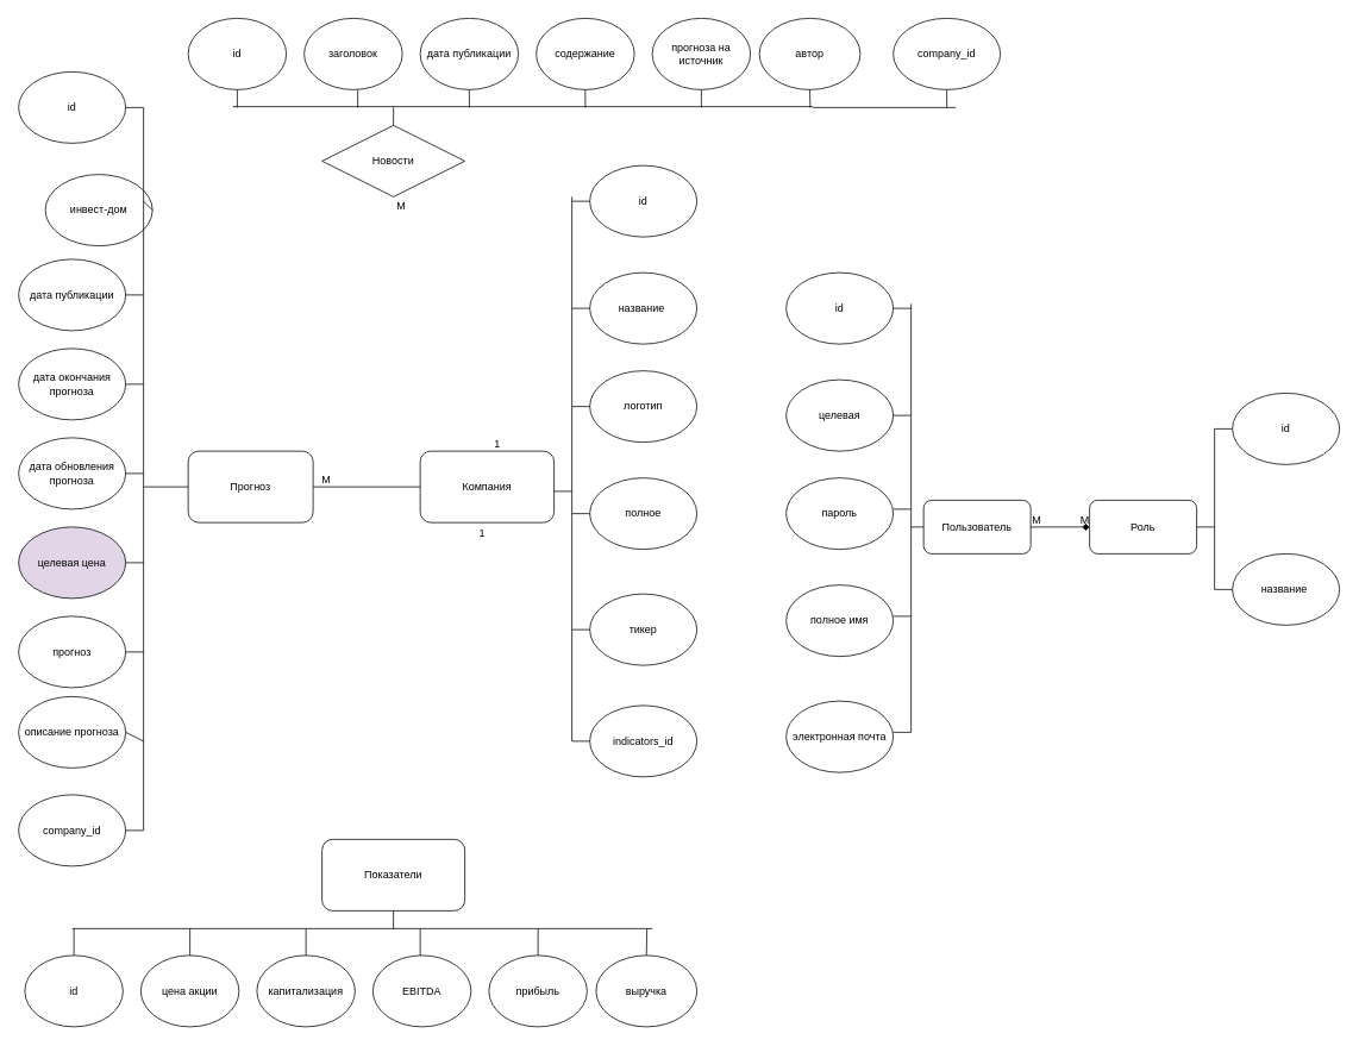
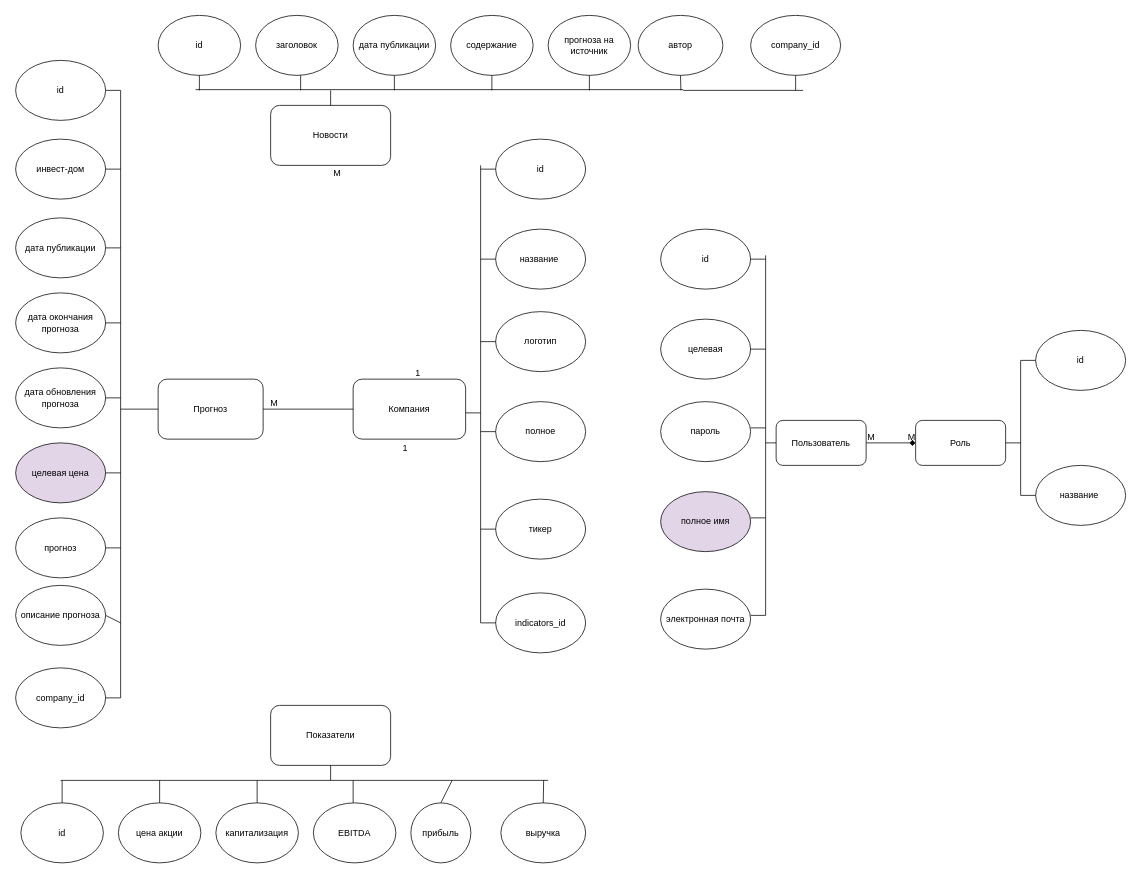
- <mxCell id="79" value="Новости" style="rhombus;whiteSpace=wrap;html=1;" parent="1" vertex="1"><mxGeometry x="360" y="140" width="160" height="80" as="geometry" /></mxCell>
+ <mxCell id="79" value="Новости" style="rounded=1;whiteSpace=wrap;html=1;" parent="1" vertex="1"><mxGeometry x="360" y="140" width="160" height="80" as="geometry" /></mxCell>
- <mxCell id="3" value="инвест-дом" style="ellipse;whiteSpace=wrap;html=1;" parent="1" vertex="1"><mxGeometry x="50" y="195" width="120" height="80" as="geometry" /></mxCell>
+ <mxCell id="3" value="инвест-дом" style="ellipse;whiteSpace=wrap;html=1;" parent="1" vertex="1"><mxGeometry x="20" y="185" width="120" height="80" as="geometry" /></mxCell>
- <mxCell id="30" value="полное имя" style="ellipse;whiteSpace=wrap;html=1;" parent="1" vertex="1"><mxGeometry x="880" y="655" width="120" height="80" as="geometry" /></mxCell>
+ <mxCell id="30" value="полное имя" style="ellipse;whiteSpace=wrap;html=1;fillColor=#e1d5e7;" parent="1" vertex="1"><mxGeometry x="880" y="655" width="120" height="80" as="geometry" /></mxCell>
- <mxCell id="18" value="прибыль" style="ellipse;whiteSpace=wrap;html=1;" parent="1" vertex="1"><mxGeometry x="547" y="1070" width="110" height="80" as="geometry" /></mxCell>
+ <mxCell id="18" value="прибыль" style="ellipse;whiteSpace=wrap;html=1;" parent="1" vertex="1"><mxGeometry x="547" y="1070" width="80" height="80" as="geometry" /></mxCell>
